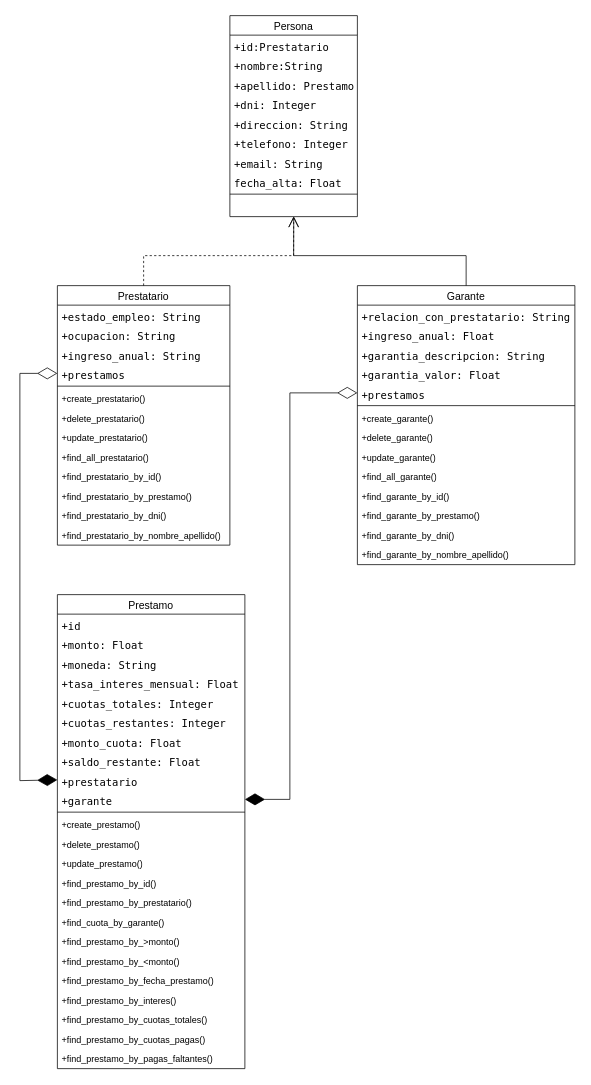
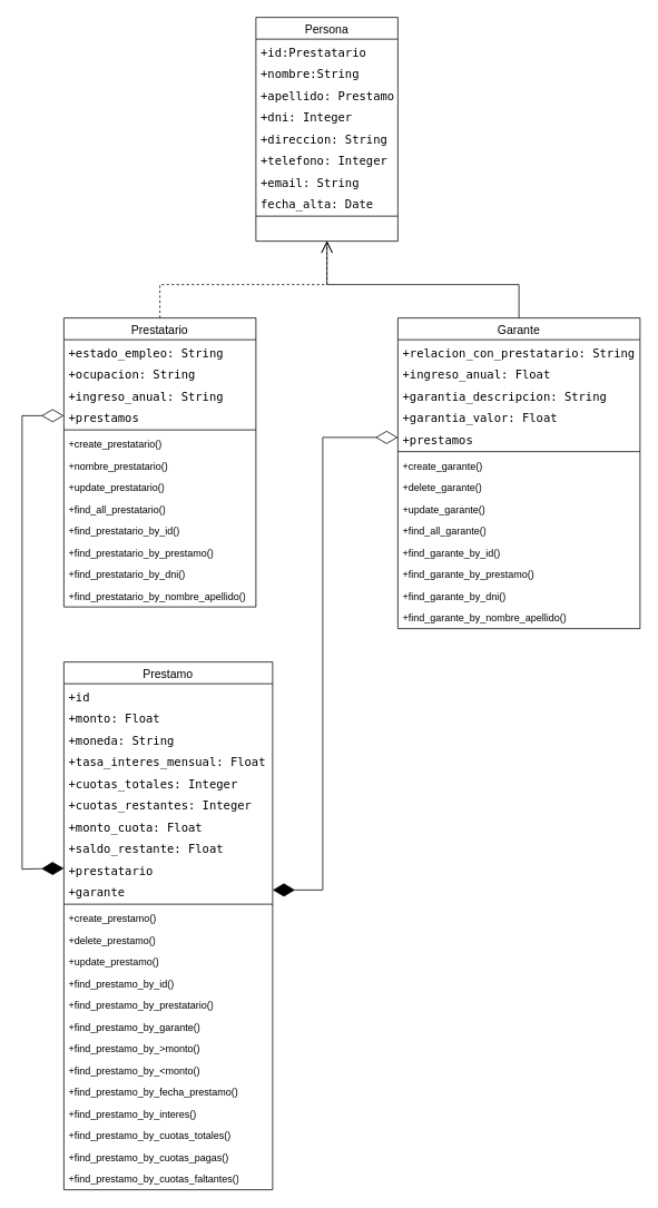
- <mxCell id="10" value="&lt;div style=&quot;font-family: &amp;quot;Droid Sans Mono&amp;quot;, &amp;quot;monospace&amp;quot;, monospace; font-size: 14px; line-height: 19px; white-space: pre;&quot;&gt;&lt;span&gt;&lt;font style=&quot;color: light-dark(rgb(0, 0, 0), rgb(255, 255, 255));&quot;&gt;fecha_alta: Float&lt;/font&gt;&lt;/span&gt;&lt;/div&gt;" style="text;strokeColor=none;fillColor=none;align=left;verticalAlign=top;spacingLeft=4;spacingRight=4;overflow=hidden;rotatable=0;points=[[0,0.5],[1,0.5]];portConstraint=eastwest;whiteSpace=wrap;html=1;" parent="2" vertex="1"><mxGeometry y="208" width="170" height="26" as="geometry" /></mxCell>
+ <mxCell id="10" value="&lt;div style=&quot;font-family: &amp;quot;Droid Sans Mono&amp;quot;, &amp;quot;monospace&amp;quot;, monospace; font-size: 14px; line-height: 19px; white-space: pre;&quot;&gt;&lt;span&gt;&lt;font style=&quot;color: light-dark(rgb(0, 0, 0), rgb(255, 255, 255));&quot;&gt;fecha_alta: Date&lt;/font&gt;&lt;/span&gt;&lt;/div&gt;" style="text;strokeColor=none;fillColor=none;align=left;verticalAlign=top;spacingLeft=4;spacingRight=4;overflow=hidden;rotatable=0;points=[[0,0.5],[1,0.5]];portConstraint=eastwest;whiteSpace=wrap;html=1;" parent="2" vertex="1"><mxGeometry y="208" width="170" height="26" as="geometry" /></mxCell>
- <mxCell id="35" value="+delete_prestatario()" style="text;strokeColor=none;fillColor=none;align=left;verticalAlign=top;spacingLeft=4;spacingRight=4;overflow=hidden;rotatable=0;points=[[0,0.5],[1,0.5]];portConstraint=eastwest;whiteSpace=wrap;html=1;" vertex="1" parent="28"><mxGeometry y="164" width="230" height="26" as="geometry" /></mxCell>
+ <mxCell id="35" value="+nombre_prestatario()" style="text;strokeColor=none;fillColor=none;align=left;verticalAlign=top;spacingLeft=4;spacingRight=4;overflow=hidden;rotatable=0;points=[[0,0.5],[1,0.5]];portConstraint=eastwest;whiteSpace=wrap;html=1;" vertex="1" parent="28"><mxGeometry y="164" width="230" height="26" as="geometry" /></mxCell>
- <mxCell id="59" value="+find_cuota_by_garante()" style="text;strokeColor=none;fillColor=none;align=left;verticalAlign=top;spacingLeft=4;spacingRight=4;overflow=hidden;rotatable=0;points=[[0,0.5],[1,0.5]];portConstraint=eastwest;whiteSpace=wrap;html=1;" vertex="1" parent="42"><mxGeometry y="424" width="250" height="26" as="geometry" /></mxCell>
+ <mxCell id="59" value="+find_prestamo_by_garante()" style="text;strokeColor=none;fillColor=none;align=left;verticalAlign=top;spacingLeft=4;spacingRight=4;overflow=hidden;rotatable=0;points=[[0,0.5],[1,0.5]];portConstraint=eastwest;whiteSpace=wrap;html=1;" vertex="1" parent="42"><mxGeometry y="424" width="250" height="26" as="geometry" /></mxCell>
- <mxCell id="66" value="+find_prestamo_by_pagas_faltantes()" style="text;strokeColor=none;fillColor=none;align=left;verticalAlign=top;spacingLeft=4;spacingRight=4;overflow=hidden;rotatable=0;points=[[0,0.5],[1,0.5]];portConstraint=eastwest;whiteSpace=wrap;html=1;" vertex="1" parent="42"><mxGeometry y="606" width="250" height="26" as="geometry" /></mxCell>
+ <mxCell id="66" value="+find_prestamo_by_cuotas_faltantes()" style="text;strokeColor=none;fillColor=none;align=left;verticalAlign=top;spacingLeft=4;spacingRight=4;overflow=hidden;rotatable=0;points=[[0,0.5],[1,0.5]];portConstraint=eastwest;whiteSpace=wrap;html=1;" vertex="1" parent="42"><mxGeometry y="606" width="250" height="26" as="geometry" /></mxCell>
